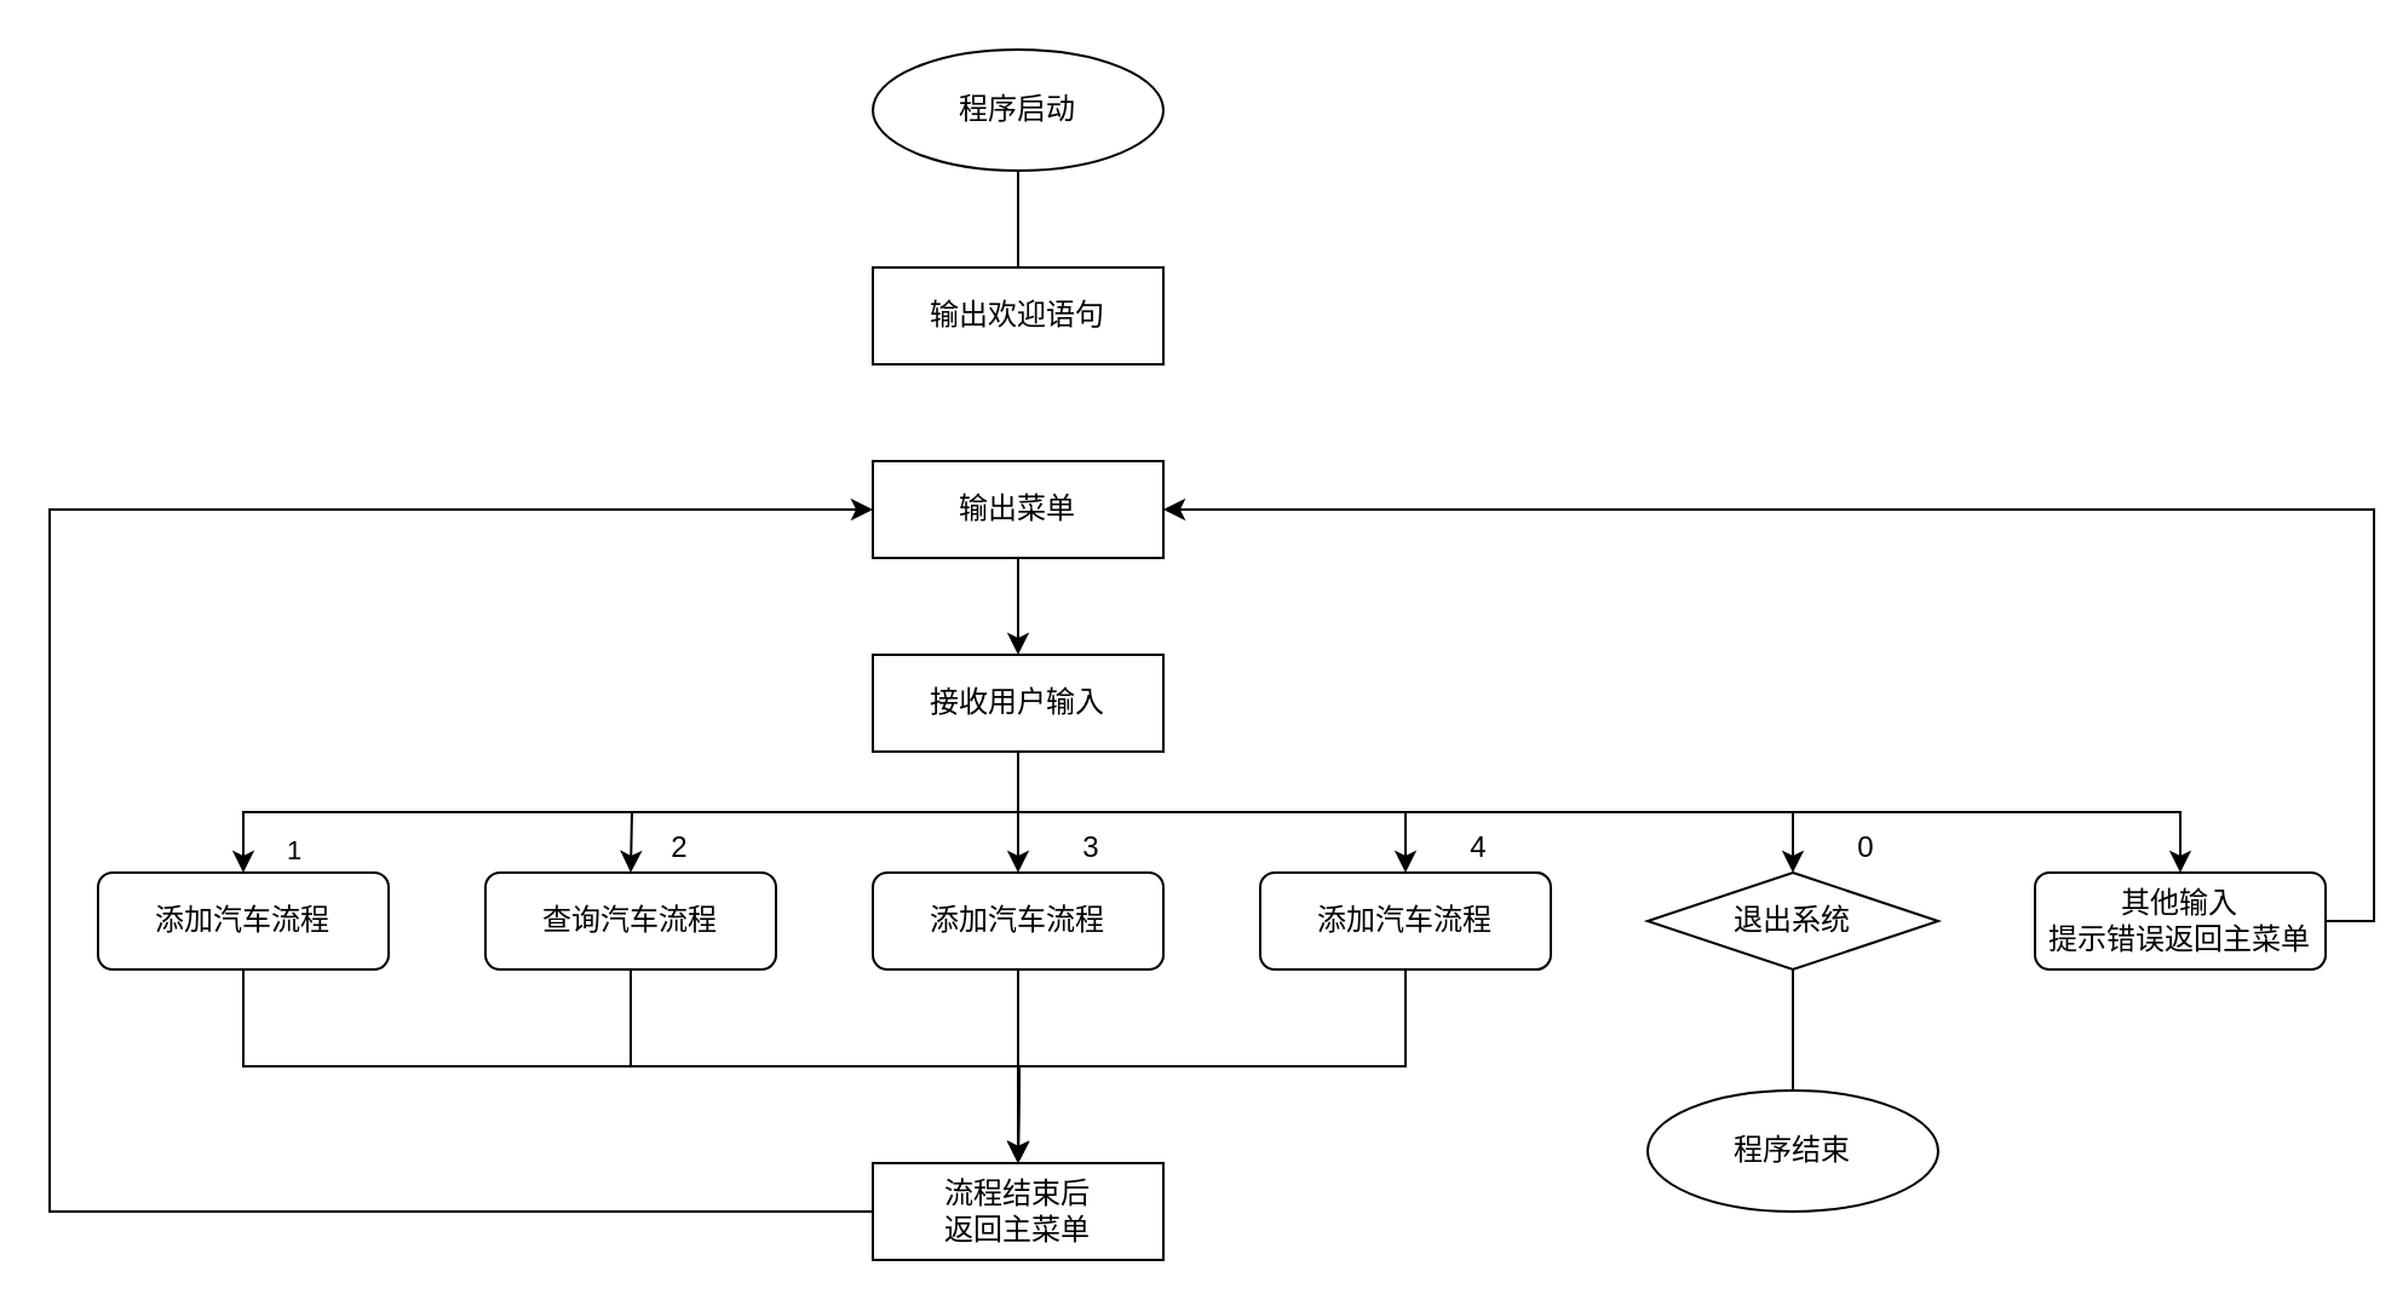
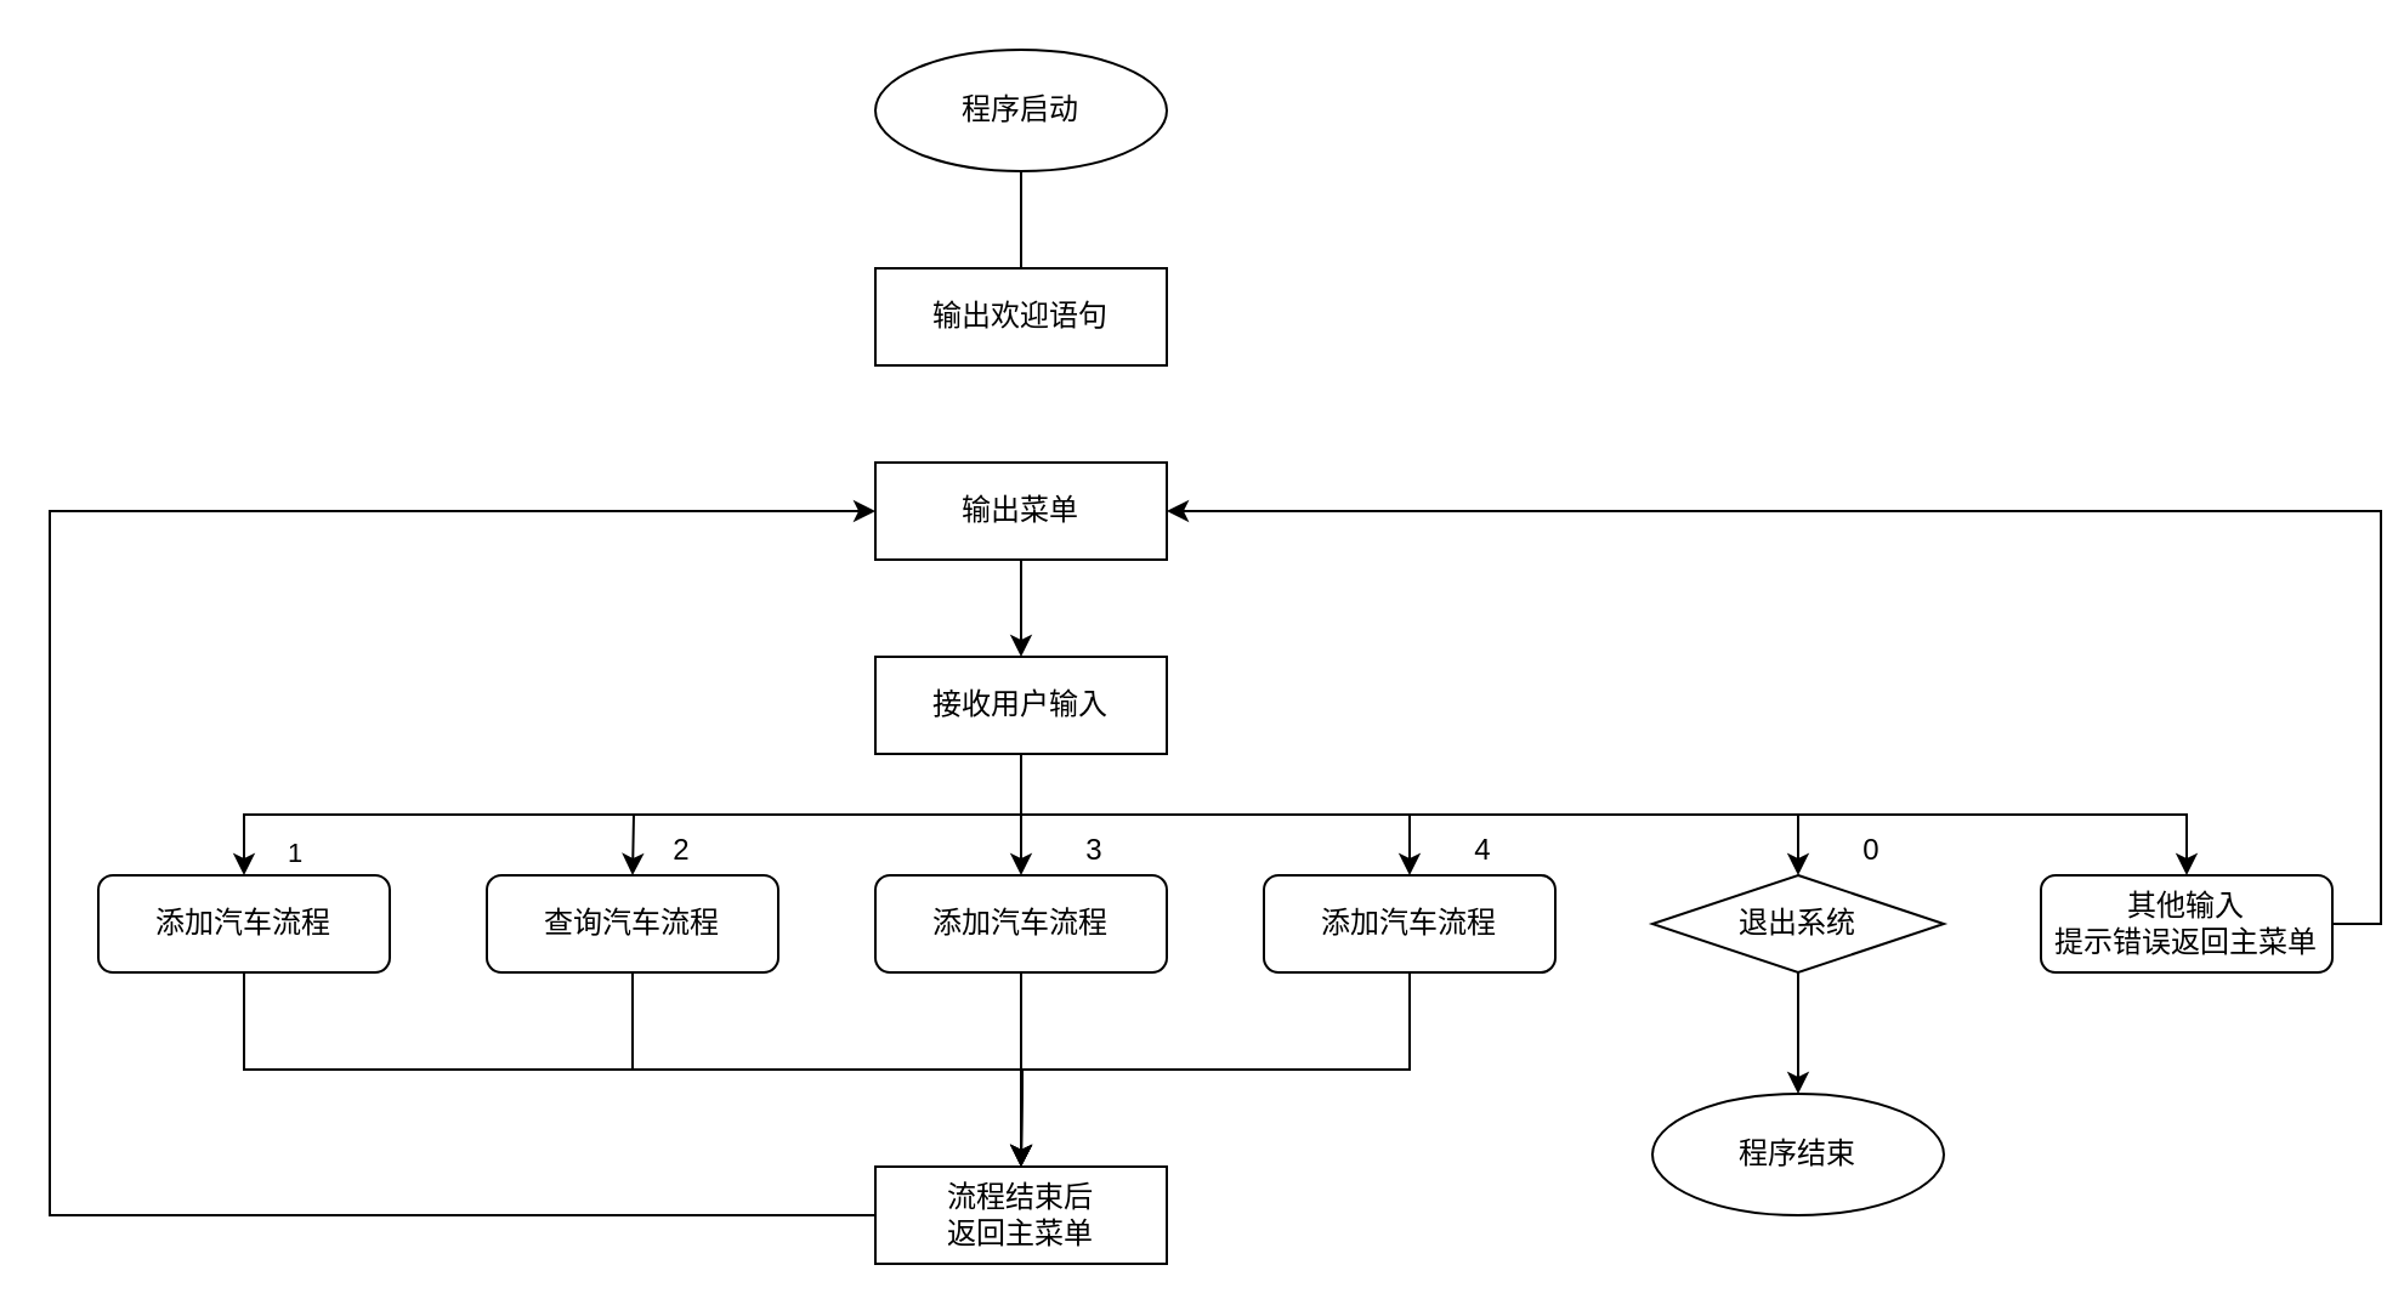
- <mxCell id="22" style="edgeStyle=orthogonalEdgeStyle;rounded=0;orthogonalLoop=1;jettySize=auto;html=1;exitX=0.5;exitY=1;exitDx=0;exitDy=0;endArrow=none;" parent="1" source="23" target="28" edge="1"><mxGeometry relative="1" as="geometry" /></mxCell>
+ <mxCell id="22" style="edgeStyle=orthogonalEdgeStyle;rounded=0;orthogonalLoop=1;jettySize=auto;html=1;exitX=0.5;exitY=1;exitDx=0;exitDy=0;" parent="1" source="23" target="28" edge="1"><mxGeometry relative="1" as="geometry" /></mxCell>
